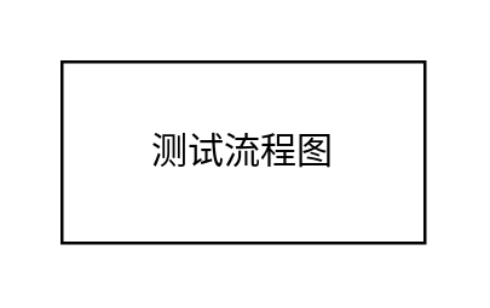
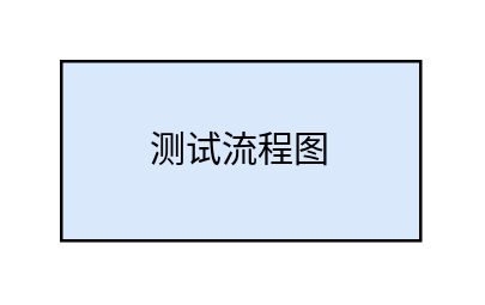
- <mxCell id="2" value="测试流程图" style="rounded=0;whiteSpace=wrap;html=1;" parent="1" vertex="1"><mxGeometry x="20" y="20" width="120" height="60" as="geometry" /></mxCell>
+ <mxCell id="2" value="测试流程图" style="rounded=0;whiteSpace=wrap;html=1;fillColor=#dae8fc;" parent="1" vertex="1"><mxGeometry x="20" y="20" width="120" height="60" as="geometry" /></mxCell>
